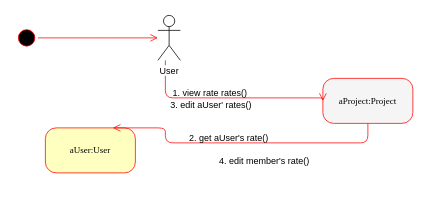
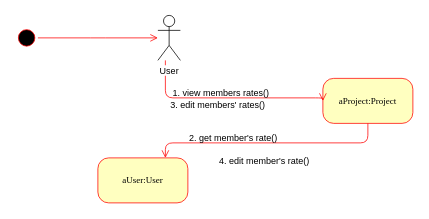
- <mxCell id="8" value="&lt;font style=&quot;font-size: 12px&quot;&gt;1. &lt;font&gt;view rate rates()&lt;/font&gt;&lt;/font&gt;" style="text;html=1;resizable=0;points=[];autosize=1;align=left;verticalAlign=top;spacingTop=-4;" vertex="1" parent="1"><mxGeometry x="228" y="114" width="160" height="20" as="geometry" /></mxCell>
+ <mxCell id="8" value="&lt;font style=&quot;font-size: 12px&quot;&gt;1. &lt;font&gt;view members rates()&lt;/font&gt;&lt;/font&gt;" style="text;html=1;resizable=0;points=[];autosize=1;align=left;verticalAlign=top;spacingTop=-4;" vertex="1" parent="1"><mxGeometry x="228" y="114" width="160" height="20" as="geometry" /></mxCell>
- <mxCell id="4" value="aProject:Project" style="rounded=1;whiteSpace=wrap;html=1;arcSize=24;fillColor=#f5f5f5;strokeColor=#ff0000;shadow=0;comic=0;labelBackgroundColor=none;fontFamily=Verdana;fontSize=12;fontColor=#000000;align=center;" vertex="1" parent="1"><mxGeometry x="430" y="104" width="120" height="60" as="geometry" /></mxCell>
+ <mxCell id="4" value="aProject:Project" style="rounded=1;whiteSpace=wrap;html=1;arcSize=24;fillColor=#ffffc0;strokeColor=#ff0000;shadow=0;comic=0;labelBackgroundColor=none;fontFamily=Verdana;fontSize=12;fontColor=#000000;align=center;" vertex="1" parent="1"><mxGeometry x="430" y="104" width="120" height="60" as="geometry" /></mxCell>
- <mxCell id="9" value="3. &lt;font&gt;edit aUser' rates&lt;/font&gt;()" style="text;html=1;resizable=0;points=[];autosize=1;align=left;verticalAlign=top;spacingTop=-4;" vertex="1" parent="1"><mxGeometry x="225" y="130" width="160" height="20" as="geometry" /></mxCell>
+ <mxCell id="9" value="3. &lt;font&gt;edit members' rates&lt;/font&gt;()" style="text;html=1;resizable=0;points=[];autosize=1;align=left;verticalAlign=top;spacingTop=-4;" vertex="1" parent="1"><mxGeometry x="225" y="130" width="160" height="20" as="geometry" /></mxCell>
- <mxCell id="10" value="2. get aUser's rate() &amp;nbsp;&amp;nbsp;&amp;nbsp; " style="text;html=1;resizable=0;points=[];autosize=1;align=left;verticalAlign=top;spacingTop=-4;" vertex="1" parent="1"><mxGeometry x="250" y="174" width="170" height="20" as="geometry" /></mxCell>
+ <mxCell id="10" value="2. get member's rate() &amp;nbsp;&amp;nbsp;&amp;nbsp; " style="text;html=1;resizable=0;points=[];autosize=1;align=left;verticalAlign=top;spacingTop=-4;" vertex="1" parent="1"><mxGeometry x="250" y="174" width="170" height="20" as="geometry" /></mxCell>
- <mxCell id="3" value="aUser:User" style="rounded=1;whiteSpace=wrap;html=1;arcSize=24;fillColor=#ffffc0;strokeColor=#ff0000;shadow=0;comic=0;labelBackgroundColor=none;fontFamily=Verdana;fontSize=12;fontColor=#000000;align=center;" vertex="1" parent="1"><mxGeometry x="60" y="170" width="120" height="60" as="geometry" /></mxCell>
+ <mxCell id="3" value="aUser:User" style="rounded=1;whiteSpace=wrap;html=1;arcSize=24;fillColor=#ffffc0;strokeColor=#ff0000;shadow=0;comic=0;labelBackgroundColor=none;fontFamily=Verdana;fontSize=12;fontColor=#000000;align=center;" vertex="1" parent="1"><mxGeometry x="130" y="210" width="120" height="60" as="geometry" /></mxCell>
